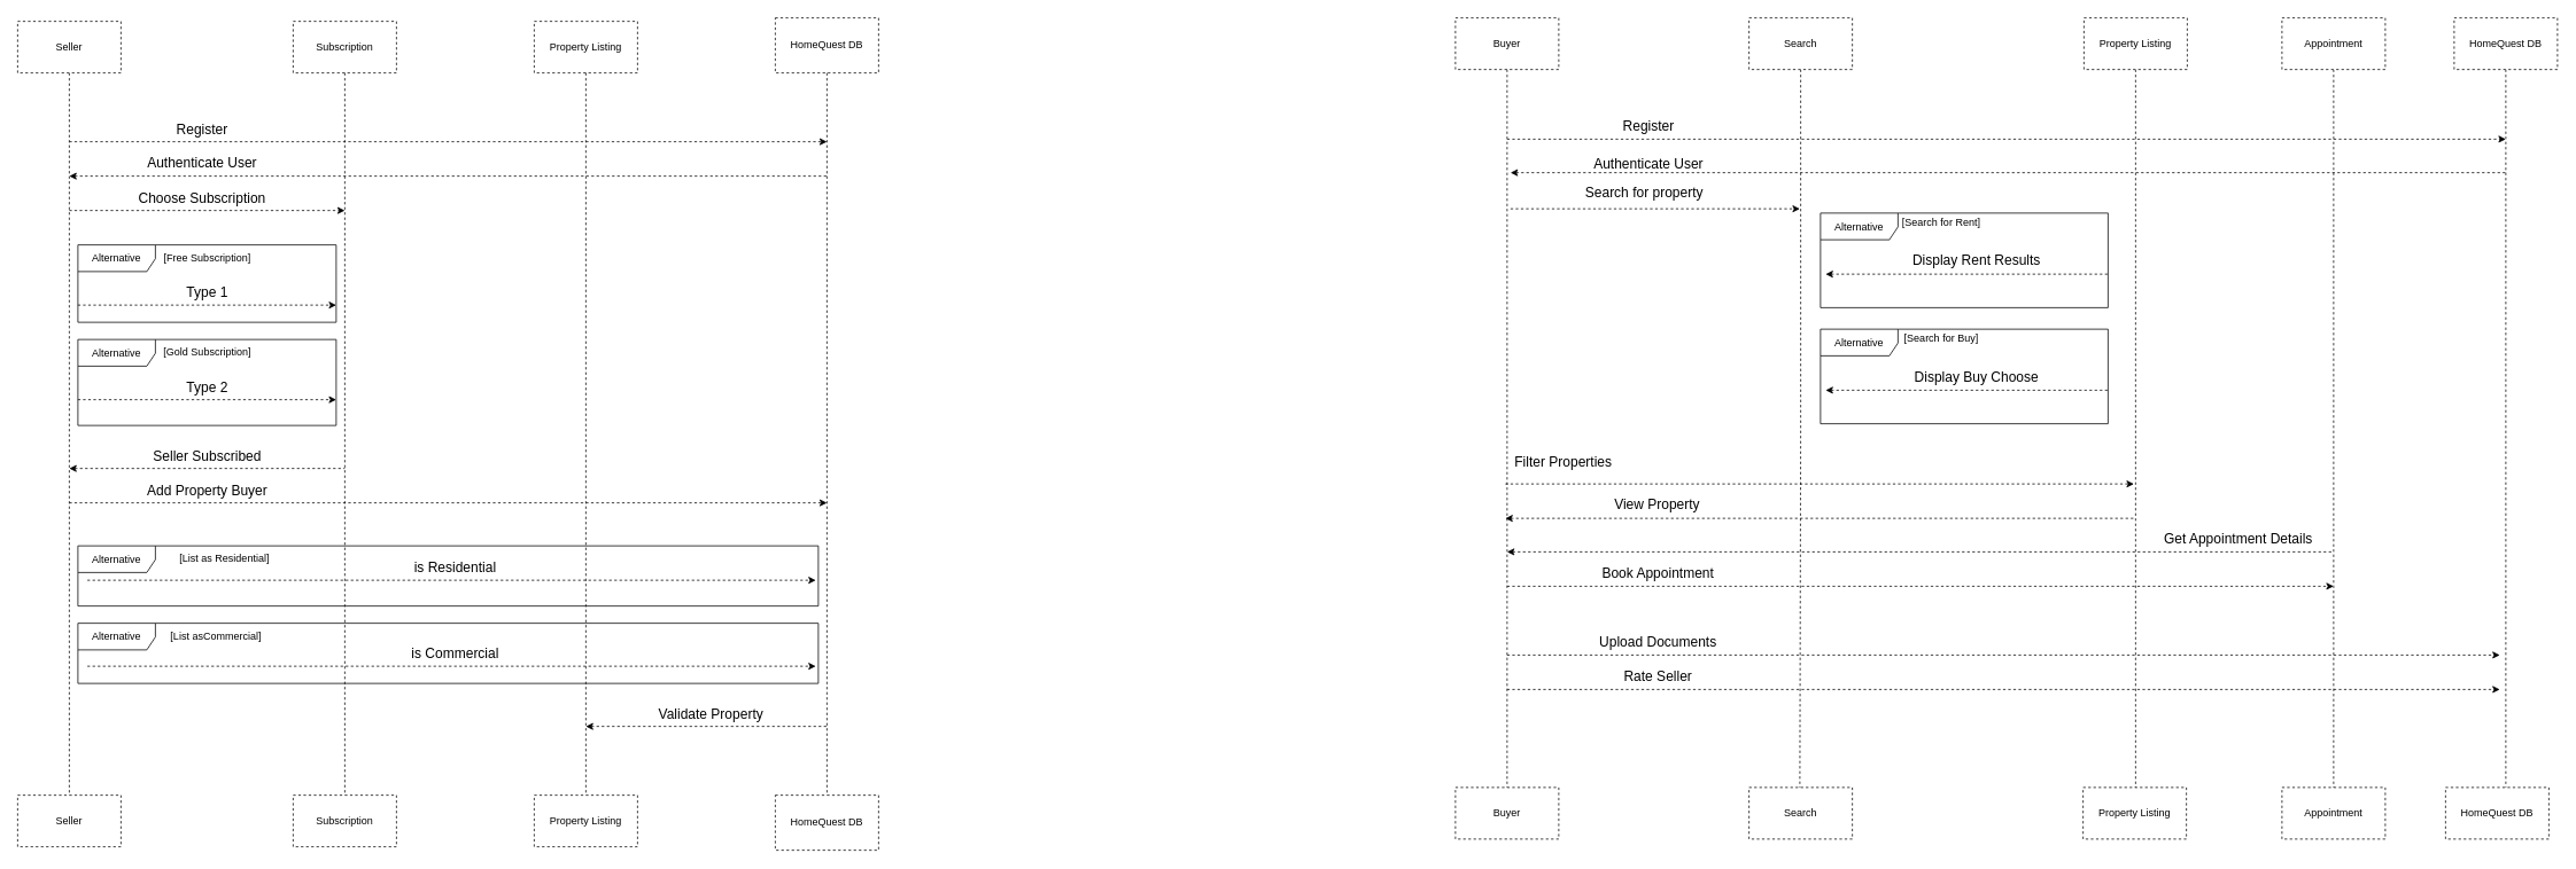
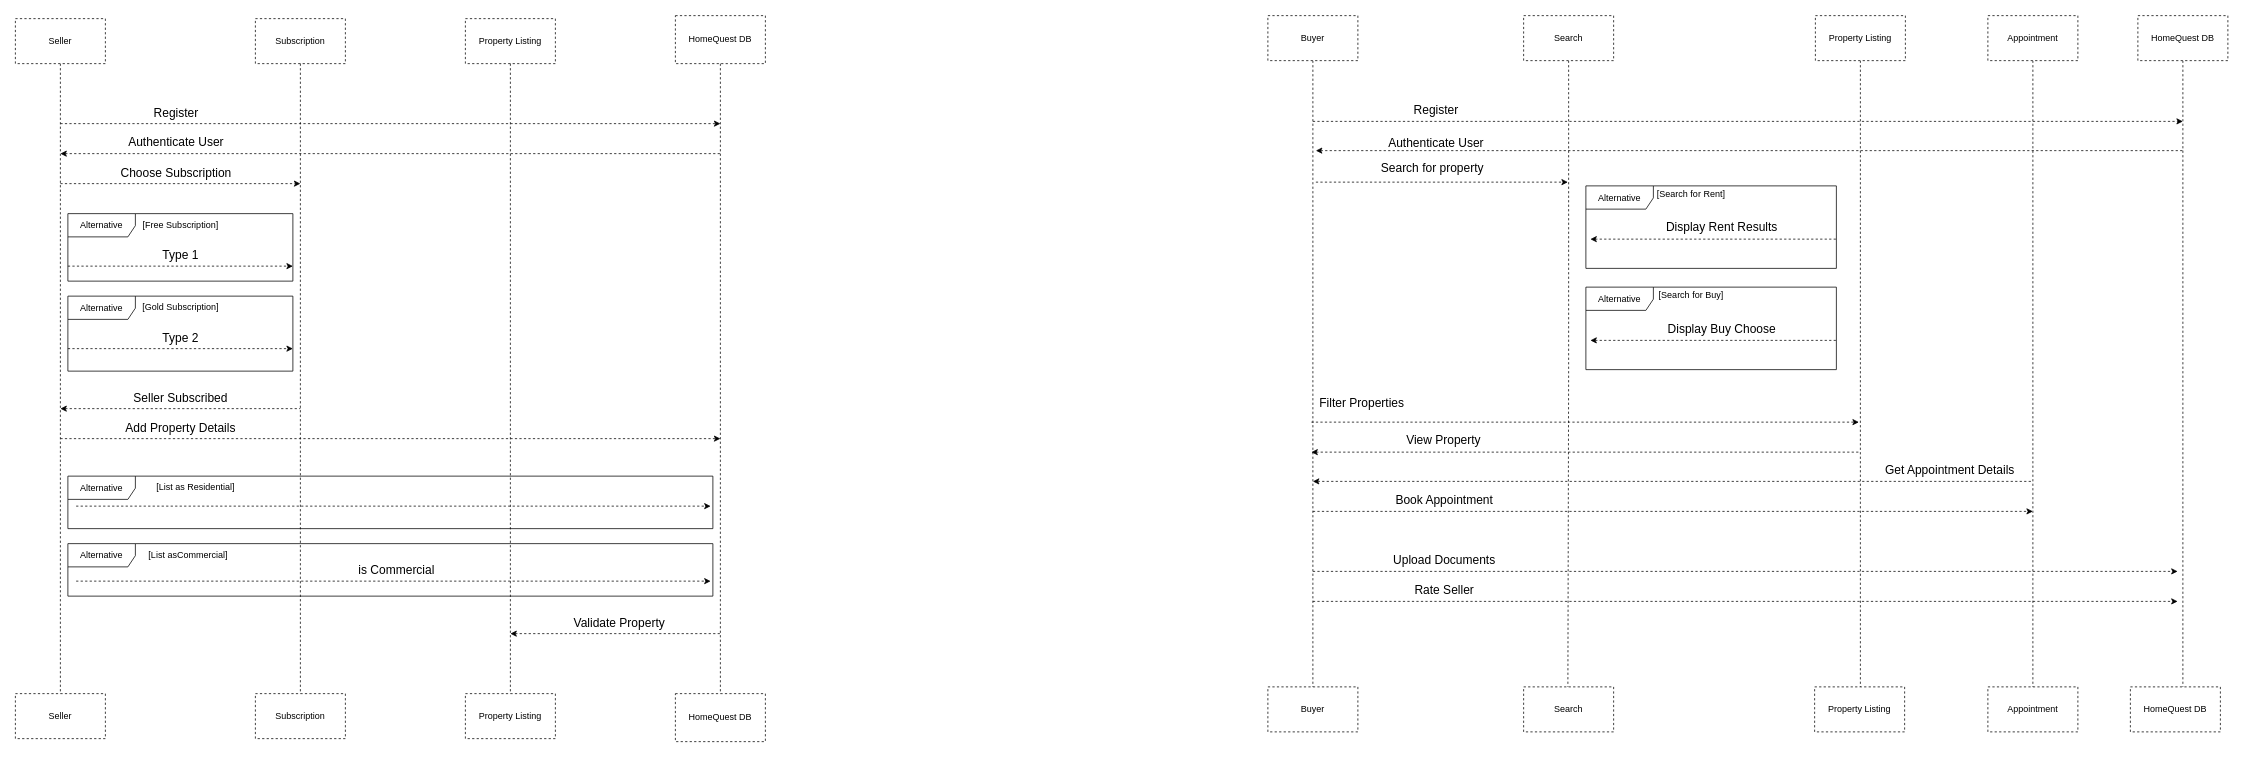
- <mxCell id="2" value="Add Property Buyer" style="text;html=1;align=center;verticalAlign=middle;resizable=0;points=[];autosize=1;strokeColor=none;fillColor=none;strokeWidth=8;fontSize=16;" parent="1" vertex="1"><mxGeometry x="155" y="554" width="170" height="30" as="geometry" /></mxCell>
+ <mxCell id="2" value="Add Property Details" style="text;html=1;align=center;verticalAlign=middle;resizable=0;points=[];autosize=1;strokeColor=none;fillColor=none;strokeWidth=8;fontSize=16;" parent="1" vertex="1"><mxGeometry x="155" y="554" width="170" height="30" as="geometry" /></mxCell>
- <mxCell id="77" value="is Residential" style="text;html=1;align=center;verticalAlign=middle;resizable=0;points=[];autosize=1;strokeColor=none;fillColor=none;strokeWidth=8;fontSize=16;" vertex="1" parent="1"><mxGeometry x="468" y="644" width="120" height="30" as="geometry" /></mxCell>
